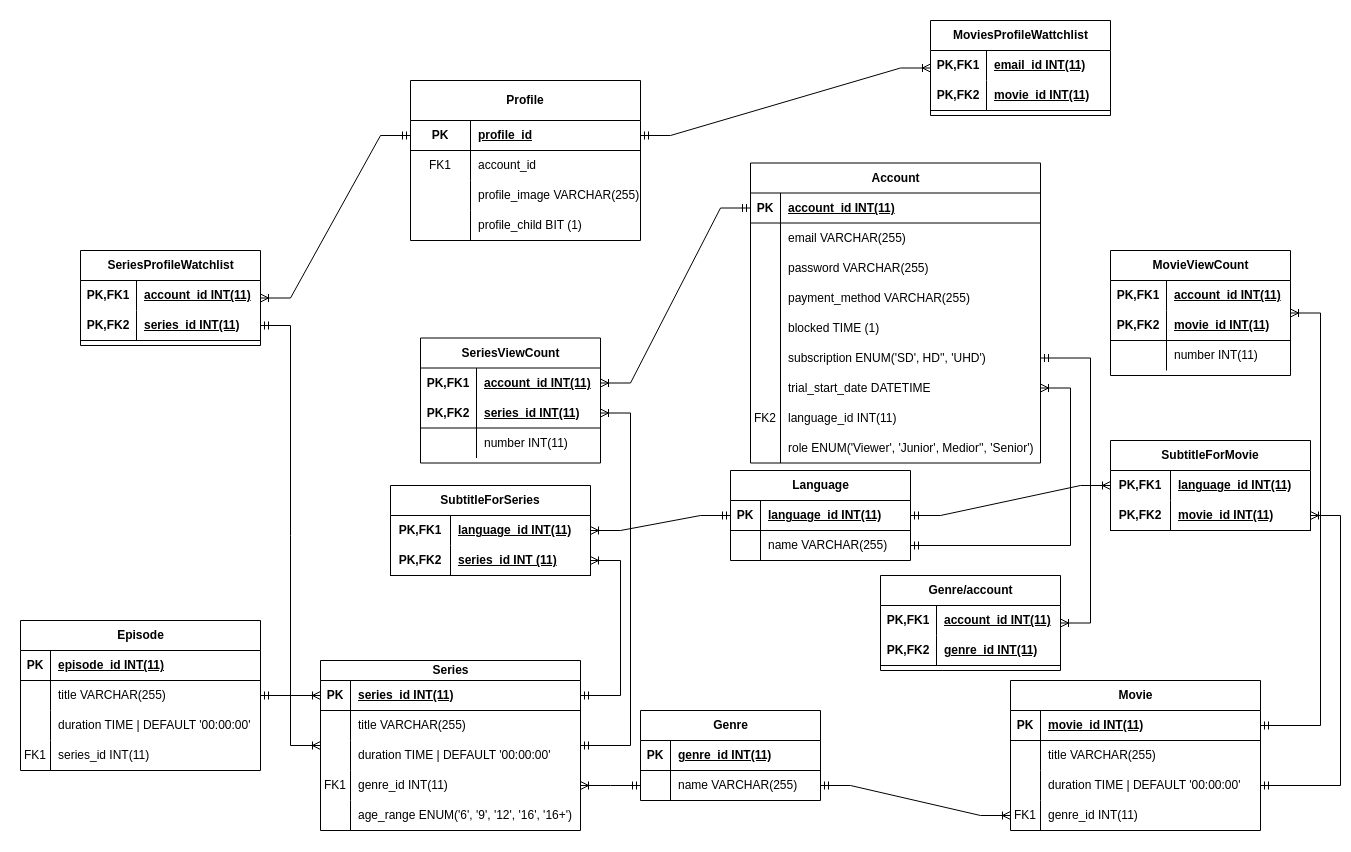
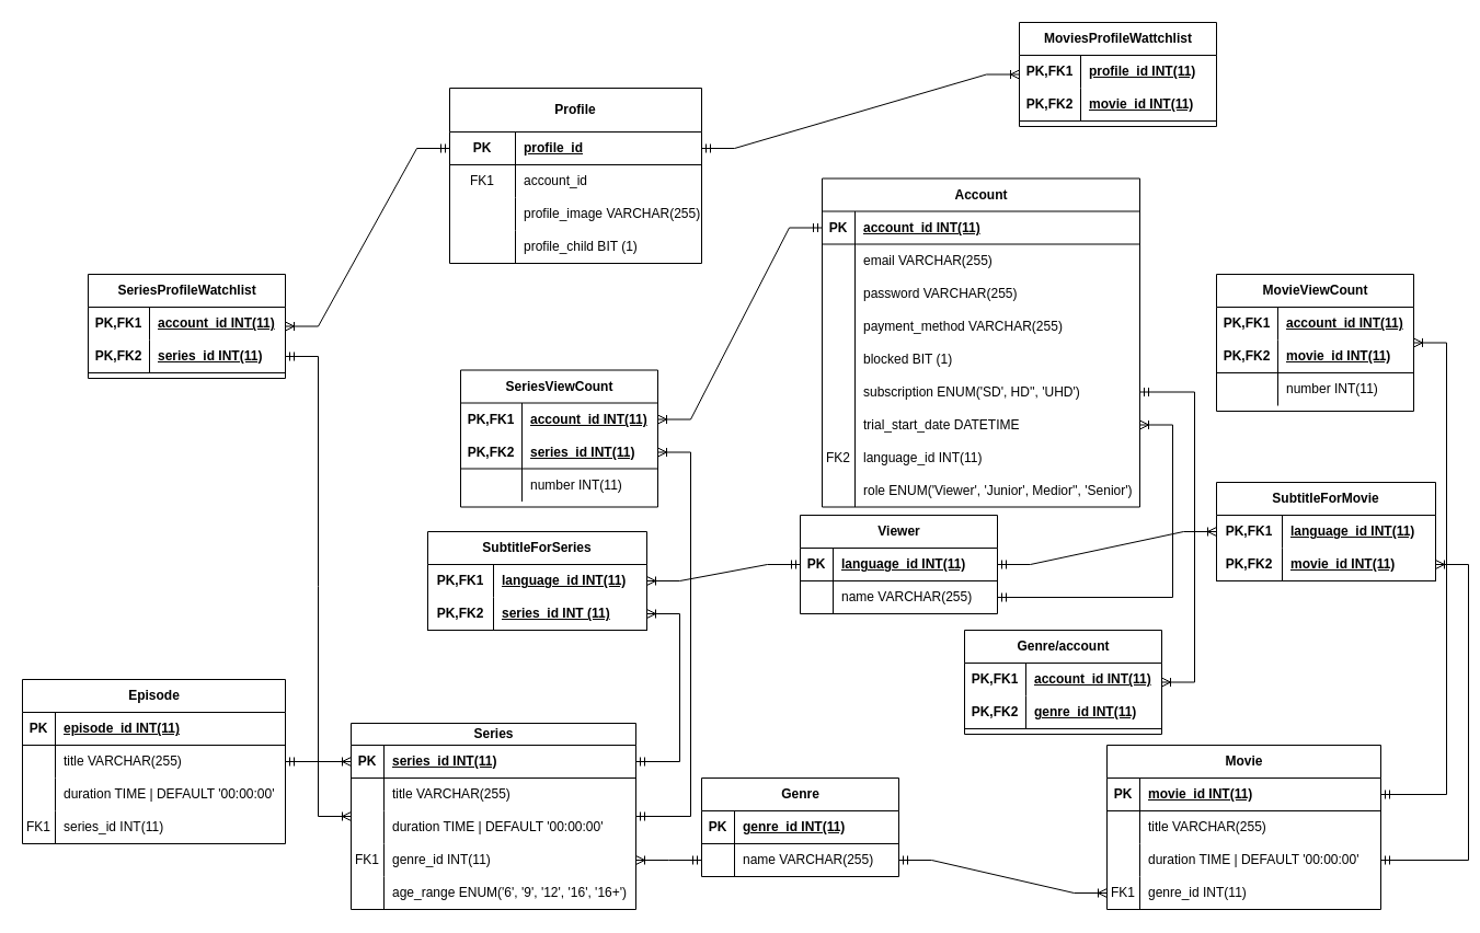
- <mxCell id="122" value="email_id INT(11)" style="shape=partialRectangle;connectable=0;fillColor=none;top=0;left=0;bottom=0;right=0;align=left;spacingLeft=6;fontStyle=5;overflow=hidden;whiteSpace=wrap;html=1;" parent="120" vertex="1"><mxGeometry x="56" width="124" height="30" as="geometry"><mxRectangle width="124" height="30" as="alternateBounds" /></mxGeometry></mxCell>
+ <mxCell id="122" value="profile_id INT(11)" style="shape=partialRectangle;connectable=0;fillColor=none;top=0;left=0;bottom=0;right=0;align=left;spacingLeft=6;fontStyle=5;overflow=hidden;whiteSpace=wrap;html=1;" parent="120" vertex="1"><mxGeometry x="56" width="124" height="30" as="geometry"><mxRectangle width="124" height="30" as="alternateBounds" /></mxGeometry></mxCell>
- <mxCell id="17" value="blocked TIME (1)" style="shape=partialRectangle;connectable=0;fillColor=none;top=0;left=0;bottom=0;right=0;align=left;spacingLeft=6;overflow=hidden;whiteSpace=wrap;html=1;" parent="15" vertex="1"><mxGeometry x="30" width="260" height="30" as="geometry"><mxRectangle width="260" height="30" as="alternateBounds" /></mxGeometry></mxCell>
+ <mxCell id="17" value="blocked BIT (1)" style="shape=partialRectangle;connectable=0;fillColor=none;top=0;left=0;bottom=0;right=0;align=left;spacingLeft=6;overflow=hidden;whiteSpace=wrap;html=1;" parent="15" vertex="1"><mxGeometry x="30" width="260" height="30" as="geometry"><mxRectangle width="260" height="30" as="alternateBounds" /></mxGeometry></mxCell>
- <mxCell id="163" value="Language" style="shape=table;startSize=30;container=1;collapsible=1;childLayout=tableLayout;fixedRows=1;rowLines=0;fontStyle=1;align=center;resizeLast=1;html=1;" vertex="1" parent="1"><mxGeometry x="730" y="470" width="180" height="90" as="geometry" /></mxCell>
+ <mxCell id="163" value="Viewer" style="shape=table;startSize=30;container=1;collapsible=1;childLayout=tableLayout;fixedRows=1;rowLines=0;fontStyle=1;align=center;resizeLast=1;html=1;" vertex="1" parent="1"><mxGeometry x="730" y="470" width="180" height="90" as="geometry" /></mxCell>
